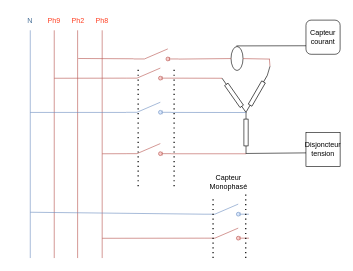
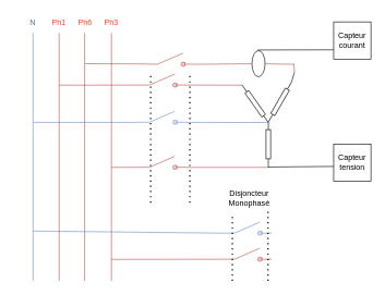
- <mxCell id="18" value="Ph9" style="text;html=1;align=center;verticalAlign=middle;whiteSpace=wrap;rounded=0;fontColor=#FF4124;" vertex="1" parent="1"><mxGeometry x="60" y="20" width="60" height="30" as="geometry" /></mxCell>
+ <mxCell id="18" value="Ph1" style="text;html=1;align=center;verticalAlign=middle;whiteSpace=wrap;rounded=0;fontColor=#FF4124;" vertex="1" parent="1"><mxGeometry x="60" y="20" width="60" height="30" as="geometry" /></mxCell>
- <mxCell id="19" value="Ph2" style="text;html=1;align=center;verticalAlign=middle;whiteSpace=wrap;rounded=0;fontColor=#FF4124;" vertex="1" parent="1"><mxGeometry x="100" y="20" width="60" height="30" as="geometry" /></mxCell>
+ <mxCell id="19" value="Ph6" style="text;html=1;align=center;verticalAlign=middle;whiteSpace=wrap;rounded=0;fontColor=#FF4124;" vertex="1" parent="1"><mxGeometry x="100" y="20" width="60" height="30" as="geometry" /></mxCell>
- <mxCell id="20" value="Ph8" style="text;html=1;align=center;verticalAlign=middle;whiteSpace=wrap;rounded=0;fontColor=#FF4124;" vertex="1" parent="1"><mxGeometry x="140" y="20" width="60" height="30" as="geometry" /></mxCell>
+ <mxCell id="20" value="Ph3" style="text;html=1;align=center;verticalAlign=middle;whiteSpace=wrap;rounded=0;fontColor=#FF4124;" vertex="1" parent="1"><mxGeometry x="140" y="20" width="60" height="30" as="geometry" /></mxCell>
- <mxCell id="37" value="Capteur courant" style="whiteSpace=wrap;html=1;aspect=fixed;rounded=1;" vertex="1" parent="1"><mxGeometry x="510" y="33" width="57" height="57" as="geometry" /></mxCell>
+ <mxCell id="37" value="Capteur courant" style="whiteSpace=wrap;html=1;aspect=fixed;" vertex="1" parent="1"><mxGeometry x="510" y="33" width="57" height="57" as="geometry" /></mxCell>
- <mxCell id="38" value="Disjoncteur tension" style="whiteSpace=wrap;html=1;aspect=fixed;" vertex="1" parent="1"><mxGeometry x="510" y="220.5" width="57" height="57" as="geometry" /></mxCell>
+ <mxCell id="38" value="Capteur tension" style="whiteSpace=wrap;html=1;aspect=fixed;" vertex="1" parent="1"><mxGeometry x="510" y="220.5" width="57" height="57" as="geometry" /></mxCell>
- <mxCell id="27" value="Capteur Monophasé" style="text;html=1;align=center;verticalAlign=middle;whiteSpace=wrap;rounded=0;" vertex="1" parent="1"><mxGeometry x="350.5" y="288" width="60" height="30" as="geometry" /></mxCell>
+ <mxCell id="27" value="Disjoncteur Monophasé" style="text;html=1;align=center;verticalAlign=middle;whiteSpace=wrap;rounded=0;" vertex="1" parent="1"><mxGeometry x="350.5" y="288" width="60" height="30" as="geometry" /></mxCell>
